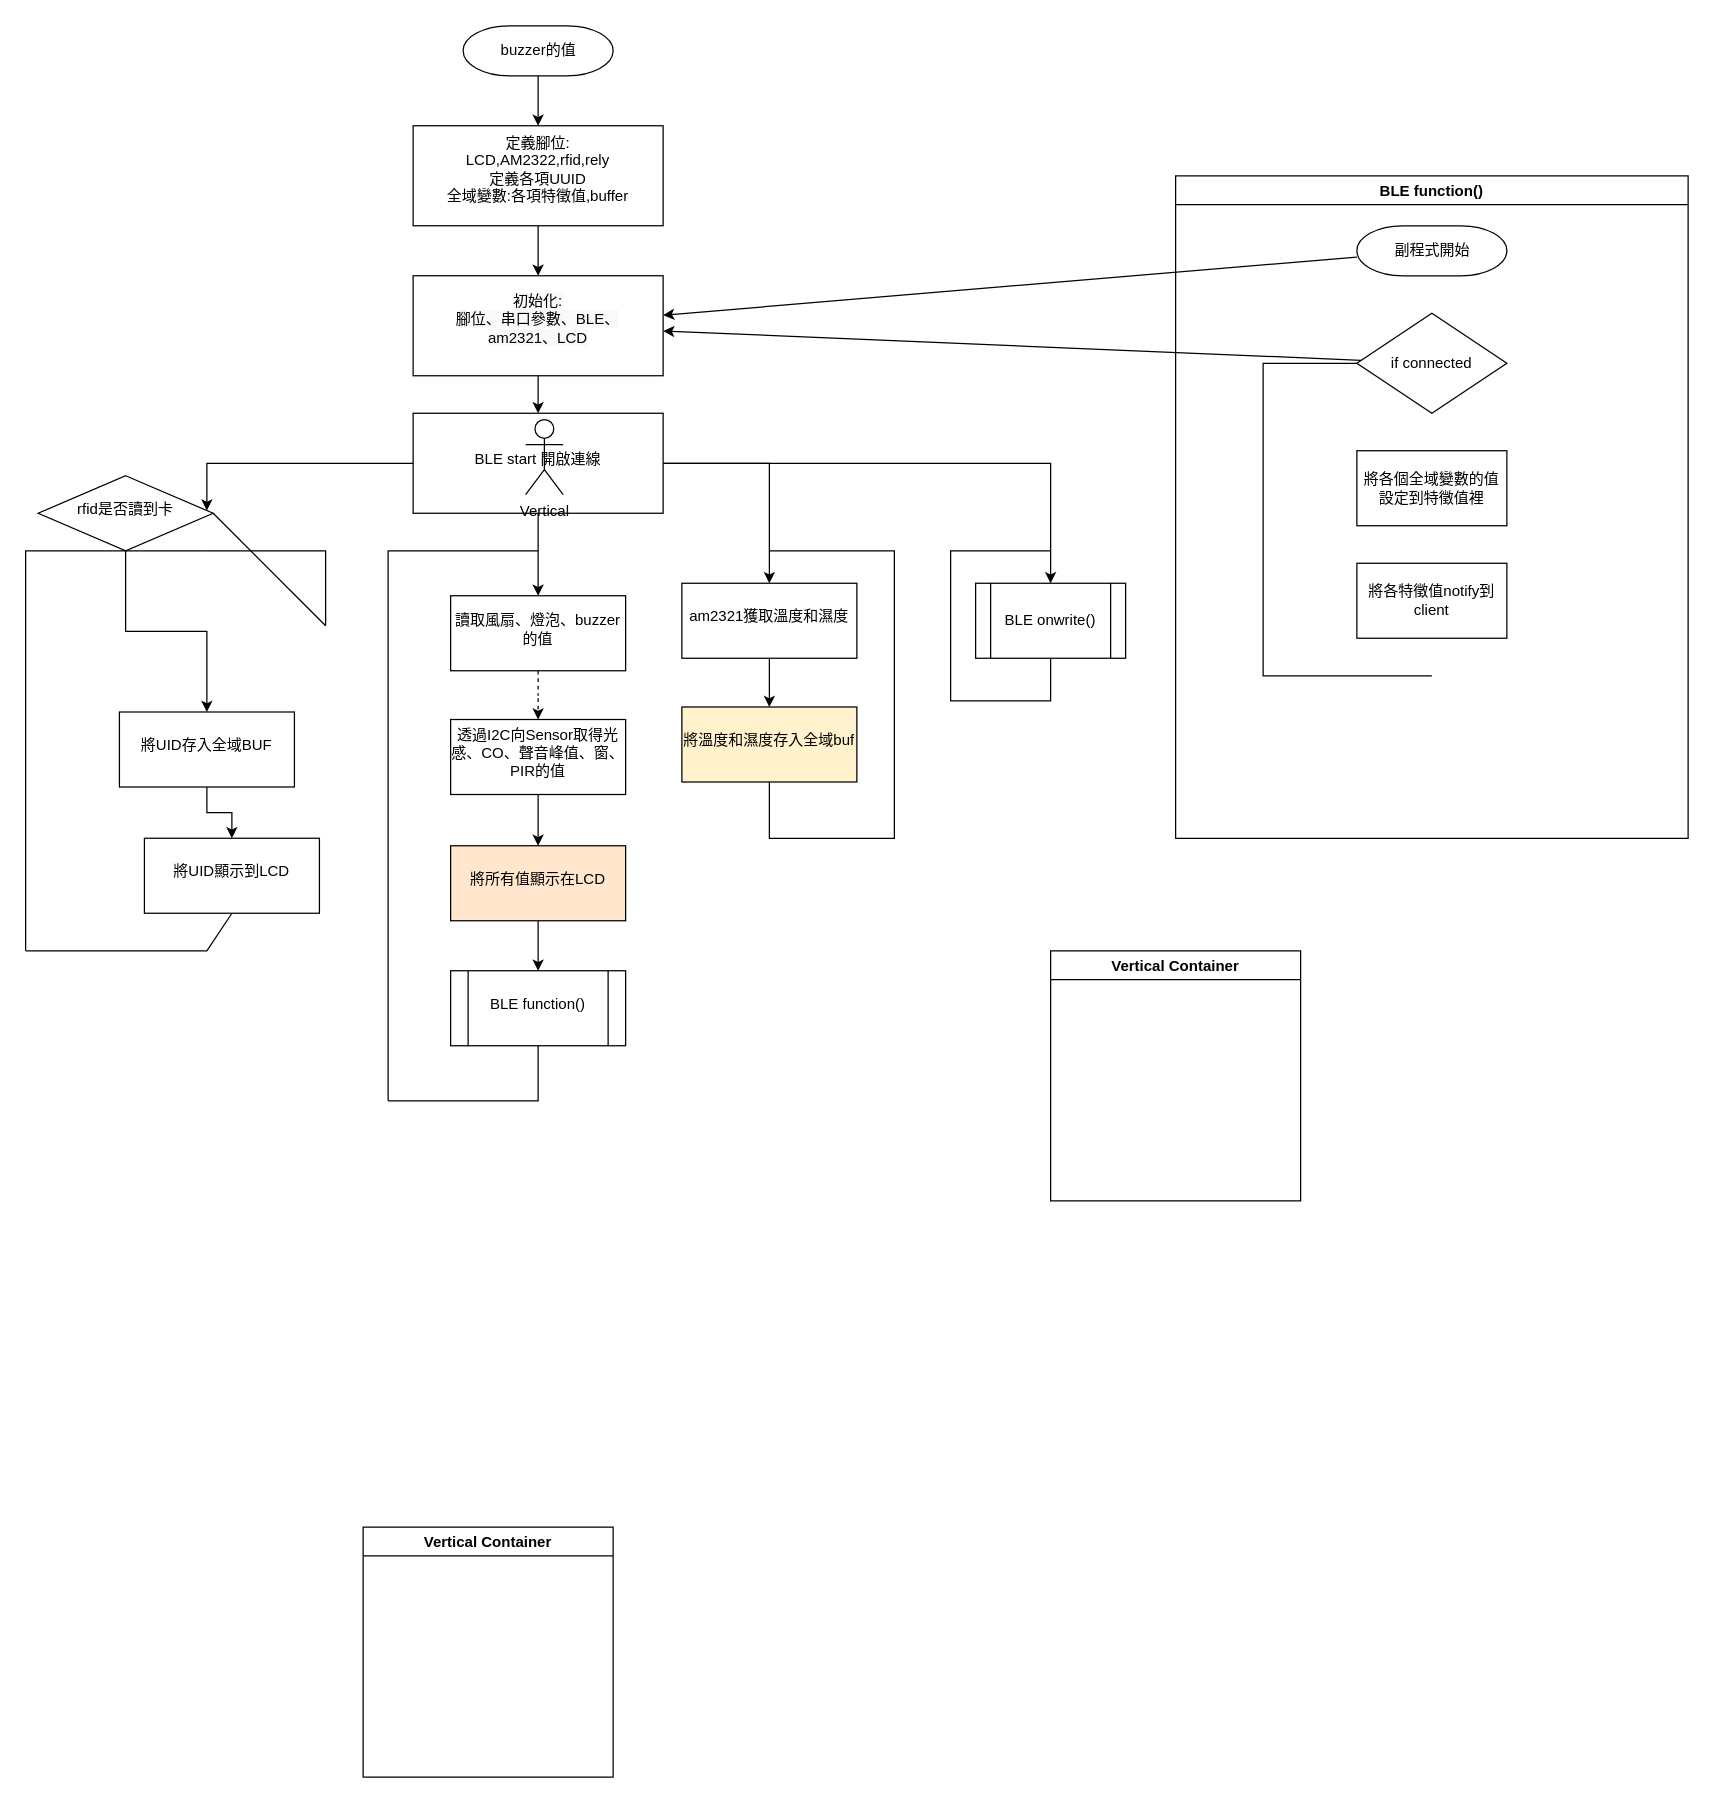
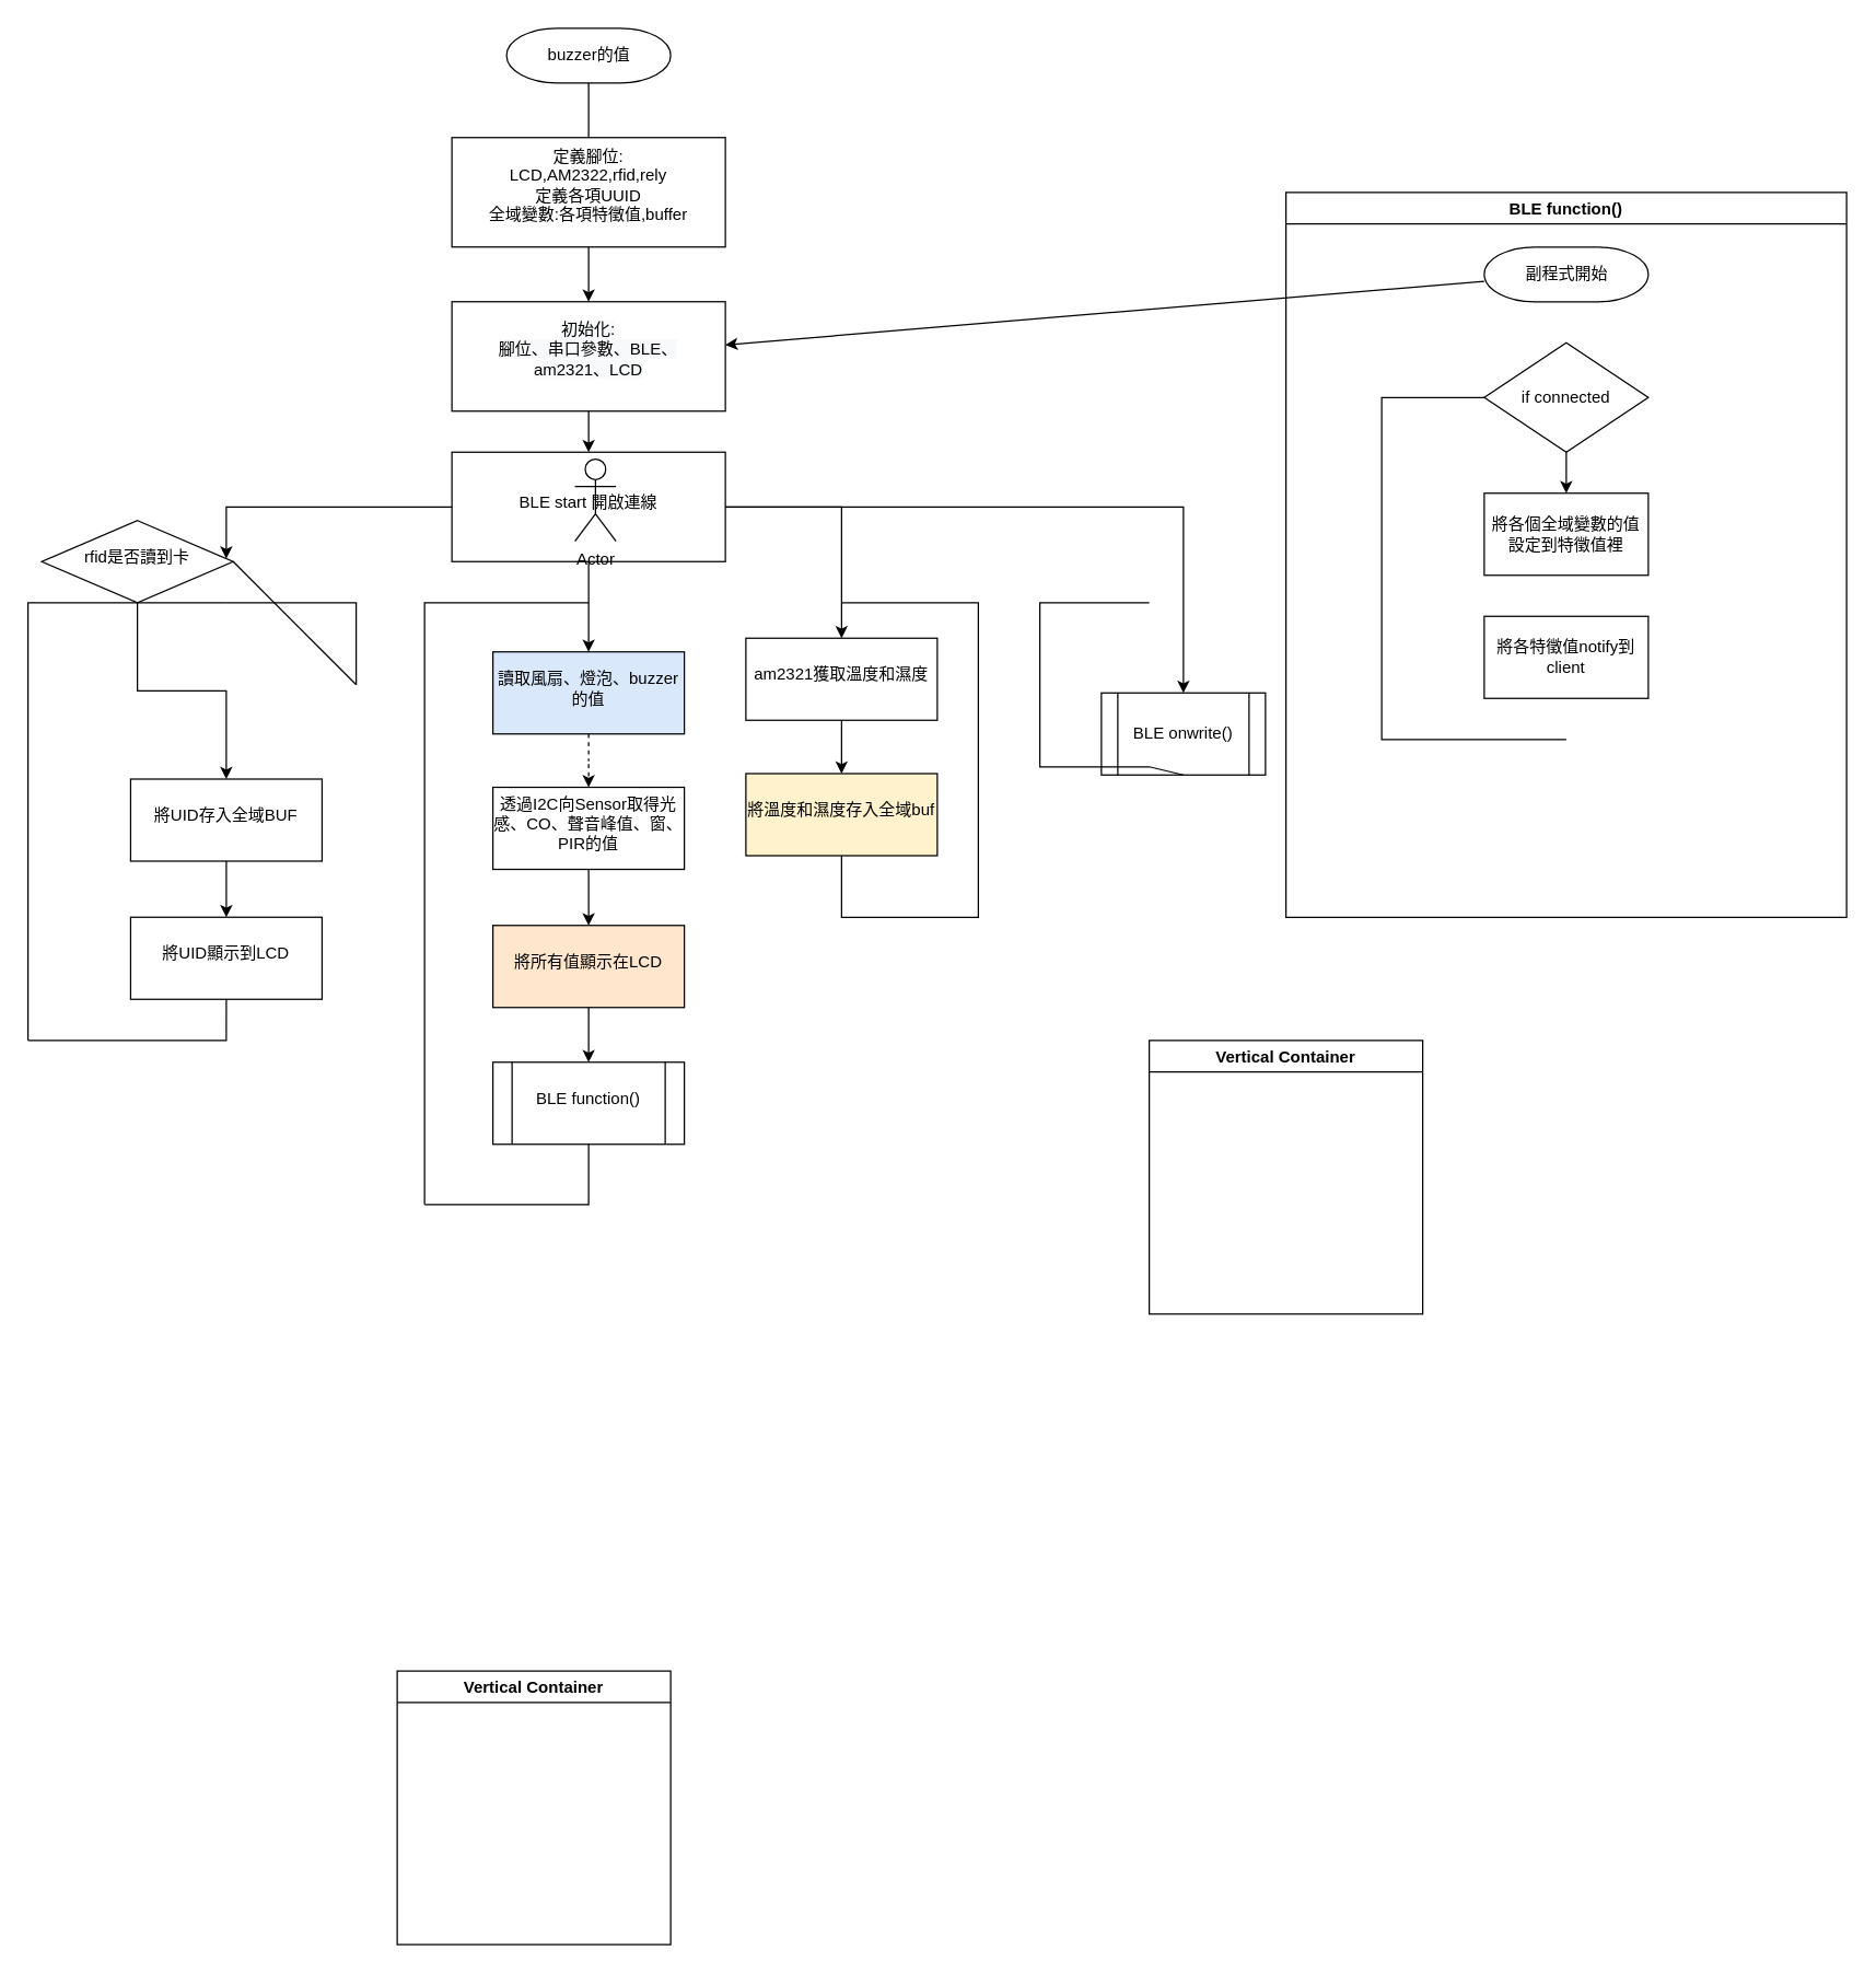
- <mxCell id="2" style="edgeStyle=orthogonalEdgeStyle;rounded=0;orthogonalLoop=1;jettySize=auto;html=1;entryX=0.5;entryY=0;entryDx=0;entryDy=0;fontSize=12;" edge="1" parent="1" source="3" target="5"><mxGeometry relative="1" as="geometry" /></mxCell>
+ <mxCell id="2" style="edgeStyle=orthogonalEdgeStyle;rounded=0;orthogonalLoop=1;jettySize=auto;html=1;entryX=0.5;entryY=0;entryDx=0;entryDy=0;fontSize=12;endArrow=none;" edge="1" parent="1" source="3" target="5"><mxGeometry relative="1" as="geometry" /></mxCell>
- <mxCell id="32" value="" style="edgeStyle=none;rounded=0;orthogonalLoop=1;jettySize=auto;html=1;fontSize=12;" edge="1" parent="26" source="30" target="35"><mxGeometry relative="1" as="geometry" /></mxCell>
+ <mxCell id="32" value="" style="edgeStyle=none;rounded=0;orthogonalLoop=1;jettySize=auto;html=1;fontSize=12;entryX=0.5;entryY=0;entryDx=0;entryDy=0;" edge="1" parent="26" source="30" target="28"><mxGeometry relative="1" as="geometry" /></mxCell>
- <mxCell id="42" value="Vertical" style="shape=umlActor;verticalLabelPosition=bottom;verticalAlign=top;html=1;outlineConnect=0;fontSize=12;" vertex="1" parent="1"><mxGeometry x="420" y="335" width="30" height="60" as="geometry" /></mxCell>
+ <mxCell id="42" value="Actor" style="shape=umlActor;verticalLabelPosition=bottom;verticalAlign=top;html=1;outlineConnect=0;fontSize=12;" vertex="1" parent="1"><mxGeometry x="420" y="335" width="30" height="60" as="geometry" /></mxCell>
- <mxCell id="37" value="BLE onwrite()" style="shape=process;whiteSpace=wrap;html=1;backgroundOutline=1;fontSize=12;" vertex="1" parent="1"><mxGeometry x="780" y="466" width="120" height="60" as="geometry" /></mxCell>
+ <mxCell id="37" value="BLE onwrite()" style="shape=process;whiteSpace=wrap;html=1;backgroundOutline=1;fontSize=12;" vertex="1" parent="1"><mxGeometry x="805" y="506" width="120" height="60" as="geometry" /></mxCell>
- <mxCell id="19" value="讀取風扇、燈泡、buzzer的值" style="whiteSpace=wrap;html=1;rounded=0;spacingTop=-7;fontSize=12;" vertex="1" parent="1"><mxGeometry x="360" y="476" width="140" height="60" as="geometry" /></mxCell>
+ <mxCell id="19" value="讀取風扇、燈泡、buzzer的值" style="whiteSpace=wrap;html=1;rounded=0;spacingTop=-7;fontSize=12;fillColor=#dae8fc;" vertex="1" parent="1"><mxGeometry x="360" y="476" width="140" height="60" as="geometry" /></mxCell>
- <mxCell id="20" value="將UID顯示到LCD" style="whiteSpace=wrap;html=1;rounded=0;spacingTop=-7;fontSize=12;" vertex="1" parent="1"><mxGeometry x="115.04" y="670" width="140" height="60" as="geometry" /></mxCell>
+ <mxCell id="20" value="將UID顯示到LCD" style="whiteSpace=wrap;html=1;rounded=0;spacingTop=-7;fontSize=12;" vertex="1" parent="1"><mxGeometry x="95.04" y="670" width="140" height="60" as="geometry" /></mxCell>
